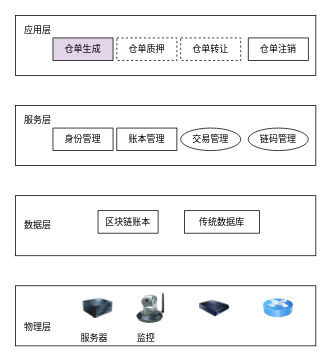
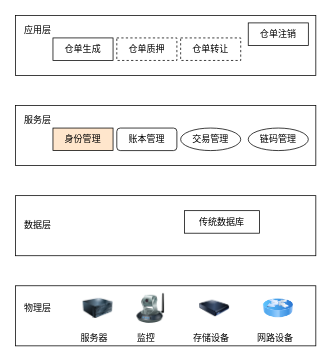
- <mxCell id="24" value="仓单生成" style="rounded=0;whiteSpace=wrap;html=1;fillColor=#e1d5e7;" vertex="1" parent="1"><mxGeometry x="70" y="50" width="80" height="30" as="geometry" /></mxCell>
+ <mxCell id="24" value="仓单生成" style="rounded=0;whiteSpace=wrap;html=1;" vertex="1" parent="1"><mxGeometry x="70" y="50" width="80" height="30" as="geometry" /></mxCell>
- <mxCell id="25" value="仓单注销" style="rounded=0;whiteSpace=wrap;html=1;" vertex="1" parent="1"><mxGeometry x="330" y="50" width="80" height="30" as="geometry" /></mxCell>
+ <mxCell id="25" value="仓单注销" style="rounded=0;whiteSpace=wrap;html=1;" vertex="1" parent="1"><mxGeometry x="330" y="30" width="80" height="30" as="geometry" /></mxCell>
- <mxCell id="16" value="身份管理" style="rounded=0;whiteSpace=wrap;html=1;" vertex="1" parent="1"><mxGeometry x="70" y="170" width="80" height="30" as="geometry" /></mxCell>
+ <mxCell id="16" value="身份管理" style="rounded=0;whiteSpace=wrap;html=1;fillColor=#ffe6cc;" vertex="1" parent="1"><mxGeometry x="70" y="170" width="80" height="30" as="geometry" /></mxCell>
- <mxCell id="22" value="账本管理" style="rounded=0;whiteSpace=wrap;html=1;" vertex="1" parent="1"><mxGeometry x="155" y="170" width="80" height="30" as="geometry" /></mxCell>
+ <mxCell id="22" value="账本管理" style="whiteSpace=wrap;html=1;rounded=1;" vertex="1" parent="1"><mxGeometry x="155" y="170" width="80" height="30" as="geometry" /></mxCell>
- <mxCell id="15" value="区块链账本" style="rounded=0;whiteSpace=wrap;html=1;" vertex="1" parent="1"><mxGeometry x="130" y="280" width="80" height="30" as="geometry" /></mxCell>
- <mxCell id="9" value="物理层" style="text;html=1;resizable=0;points=[];autosize=1;align=left;verticalAlign=top;spacingTop=-4;" vertex="1" parent="1"><mxGeometry x="30" y="425.2" width="50" height="20" as="geometry" /></mxCell>
+ <mxCell id="9" value="物理层" style="text;html=1;resizable=0;points=[];autosize=1;align=left;verticalAlign=top;spacingTop=-4;" vertex="1" parent="1"><mxGeometry x="30" y="400.2" width="50" height="20" as="geometry" /></mxCell>
+ <mxCell id="19" value="存储设备" style="text;html=1;resizable=0;points=[];autosize=1;align=left;verticalAlign=top;spacingTop=-4;" vertex="1" parent="1"><mxGeometry x="255" y="440" width="60" height="20" as="geometry" /></mxCell>
+ <mxCell id="18" value="网路设备" style="text;html=1;resizable=0;points=[];autosize=1;align=left;verticalAlign=top;spacingTop=-4;" vertex="1" parent="1"><mxGeometry x="340" y="440" width="60" height="20" as="geometry" /></mxCell>
